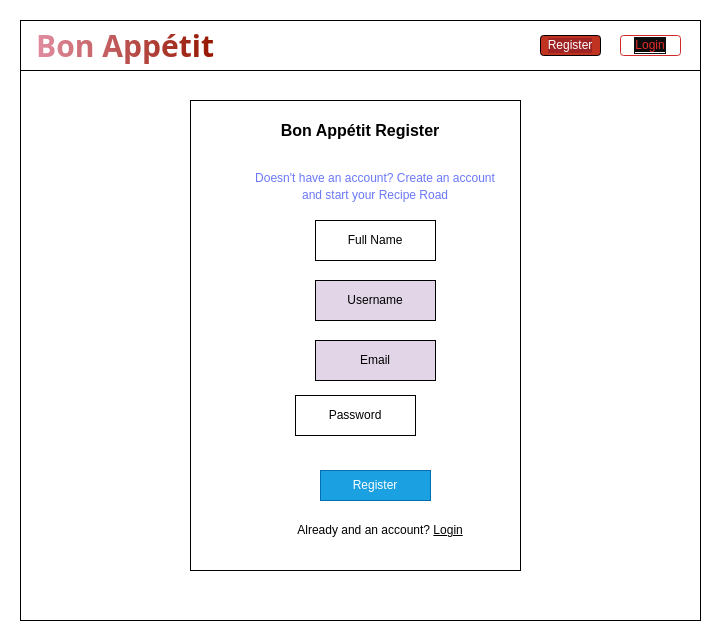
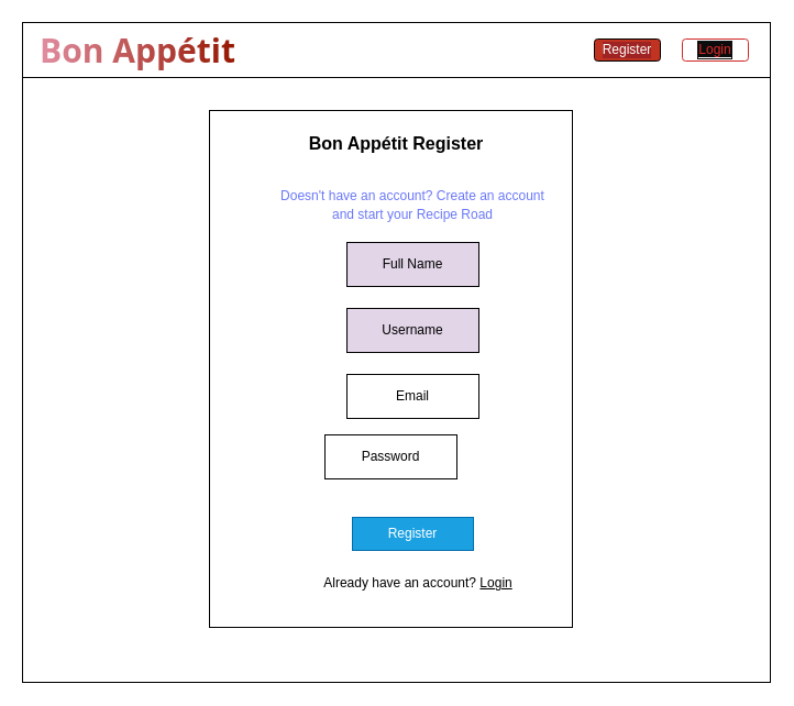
- <mxCell id="8" value="Full Name" style="whiteSpace=wrap;html=1;" parent="1" vertex="1"><mxGeometry x="315" y="220" width="120" height="40" as="geometry" /></mxCell>
+ <mxCell id="8" value="Full Name" style="whiteSpace=wrap;html=1;fillColor=#e1d5e7;" parent="1" vertex="1"><mxGeometry x="315" y="220" width="120" height="40" as="geometry" /></mxCell>
- <mxCell id="3" value="Email" style="whiteSpace=wrap;html=1;fillColor=#e1d5e7;" parent="1" vertex="1"><mxGeometry x="315" y="340" width="120" height="40" as="geometry" /></mxCell>
+ <mxCell id="3" value="Email" style="whiteSpace=wrap;html=1;" parent="1" vertex="1"><mxGeometry x="315" y="340" width="120" height="40" as="geometry" /></mxCell>
- <mxCell id="9" value="Already and an account? &lt;u&gt;Login&lt;/u&gt;" style="text;html=1;strokeColor=none;fillColor=none;align=center;verticalAlign=middle;whiteSpace=wrap;rounded=0;" parent="1" vertex="1"><mxGeometry x="280" y="515" width="200" height="30" as="geometry" /></mxCell>
+ <mxCell id="9" value="Already have an account? &lt;u&gt;Login&lt;/u&gt;" style="text;html=1;strokeColor=none;fillColor=none;align=center;verticalAlign=middle;whiteSpace=wrap;rounded=0;" parent="1" vertex="1"><mxGeometry x="280" y="515" width="200" height="30" as="geometry" /></mxCell>
